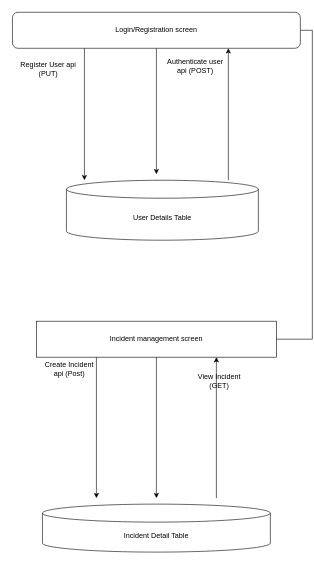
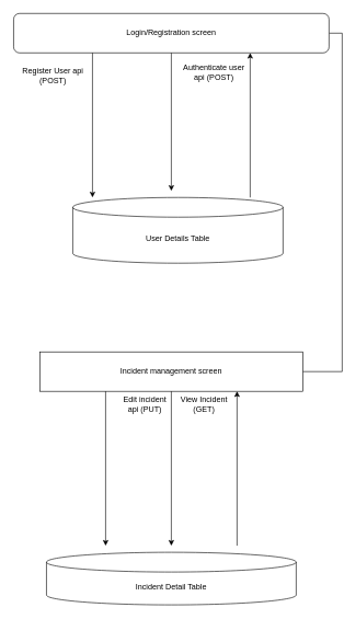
- <mxCell id="5" value="Register User api (PUT)" style="text;html=1;align=center;verticalAlign=middle;whiteSpace=wrap;rounded=0;" parent="1" vertex="1"><mxGeometry x="30" y="90" width="100" height="50" as="geometry" /></mxCell>
+ <mxCell id="5" value="Register User api (POST)" style="text;html=1;align=center;verticalAlign=middle;whiteSpace=wrap;rounded=0;" parent="1" vertex="1"><mxGeometry x="30" y="90" width="100" height="50" as="geometry" /></mxCell>
- <mxCell id="13" value="Create Incident api (Post)" style="text;html=1;align=center;verticalAlign=middle;whiteSpace=wrap;rounded=0;" parent="1" vertex="1"><mxGeometry x="70" y="600" width="90" height="30" as="geometry" /></mxCell>
+ <mxCell id="15" value="Edit incident api (PUT)" style="text;html=1;align=center;verticalAlign=middle;whiteSpace=wrap;rounded=0;" parent="1" vertex="1"><mxGeometry x="180" y="600" width="80" height="30" as="geometry" /></mxCell>
- <mxCell id="17" value="View Incident (GET)" style="text;html=1;align=center;verticalAlign=middle;whiteSpace=wrap;rounded=0;" parent="1" vertex="1"><mxGeometry x="325" y="620" width="80" height="30" as="geometry" /></mxCell>
+ <mxCell id="17" value="View Incident (GET)" style="text;html=1;align=center;verticalAlign=middle;whiteSpace=wrap;rounded=0;" parent="1" vertex="1"><mxGeometry x="270" y="600" width="80" height="30" as="geometry" /></mxCell>
